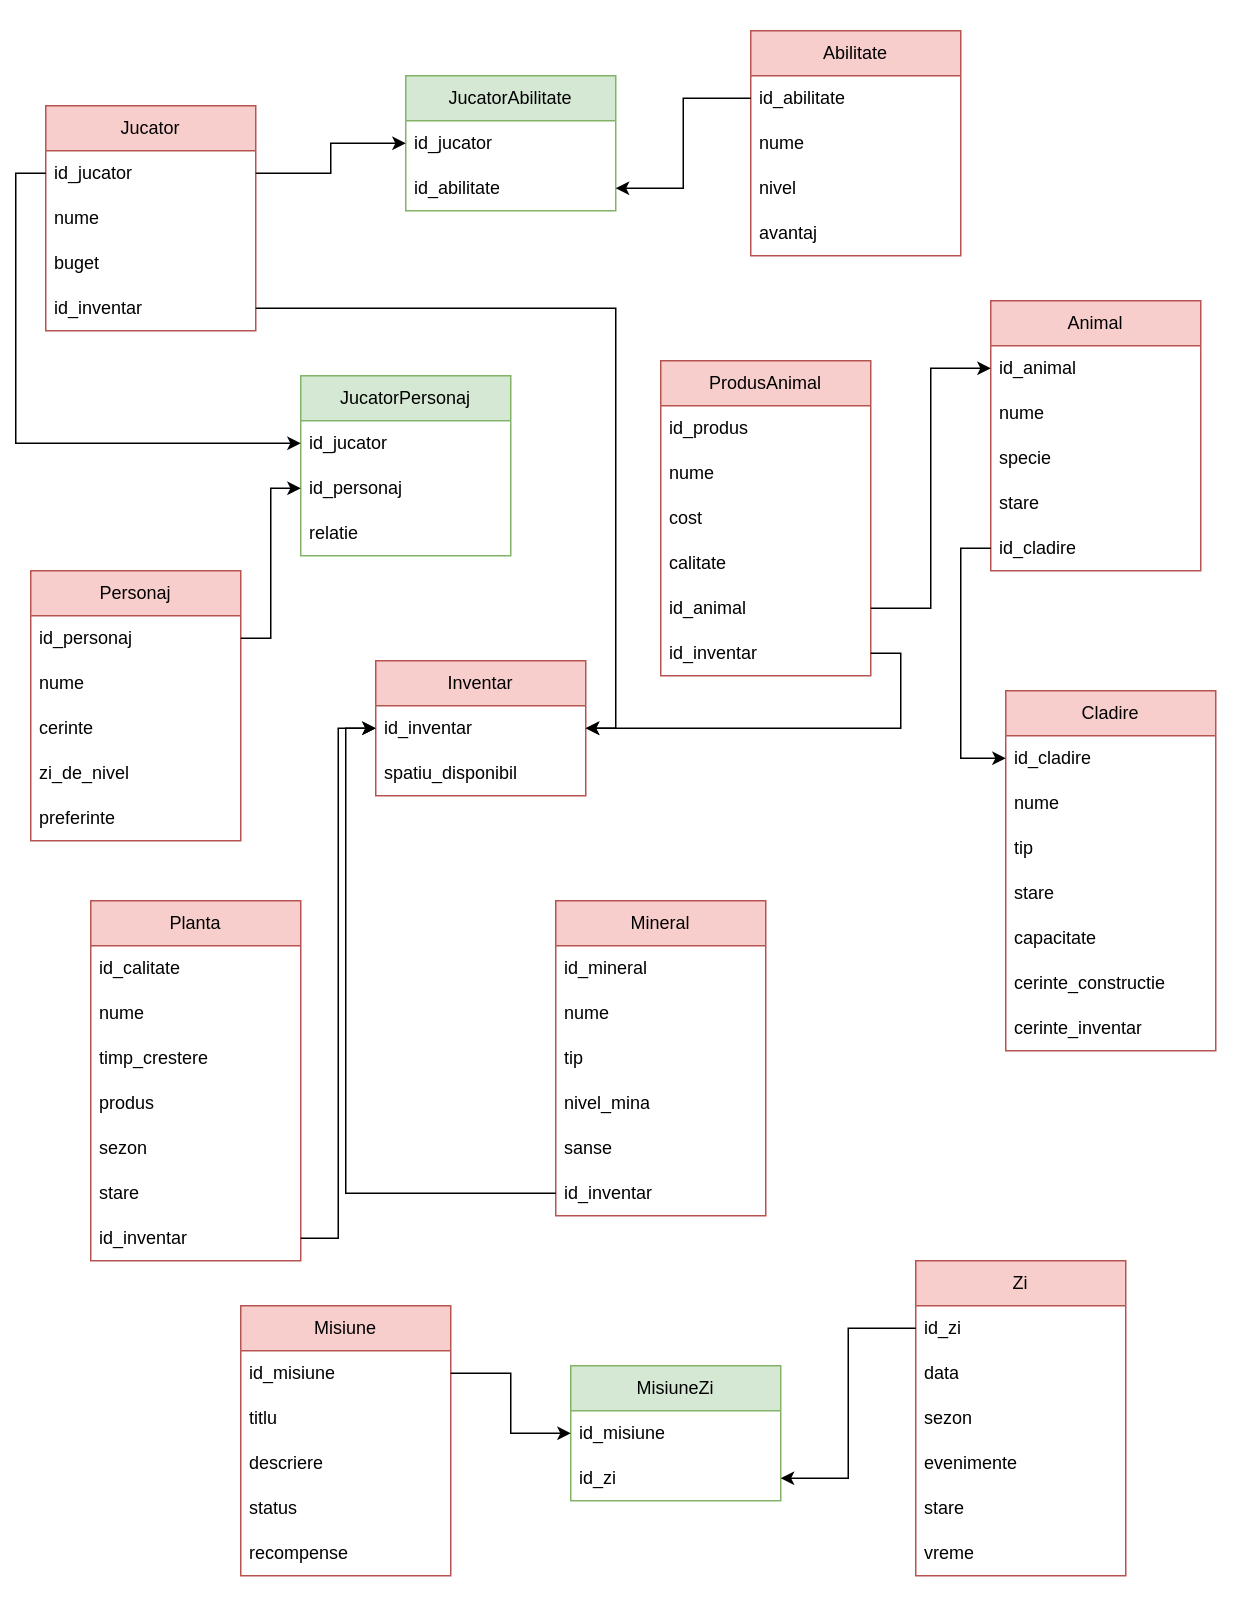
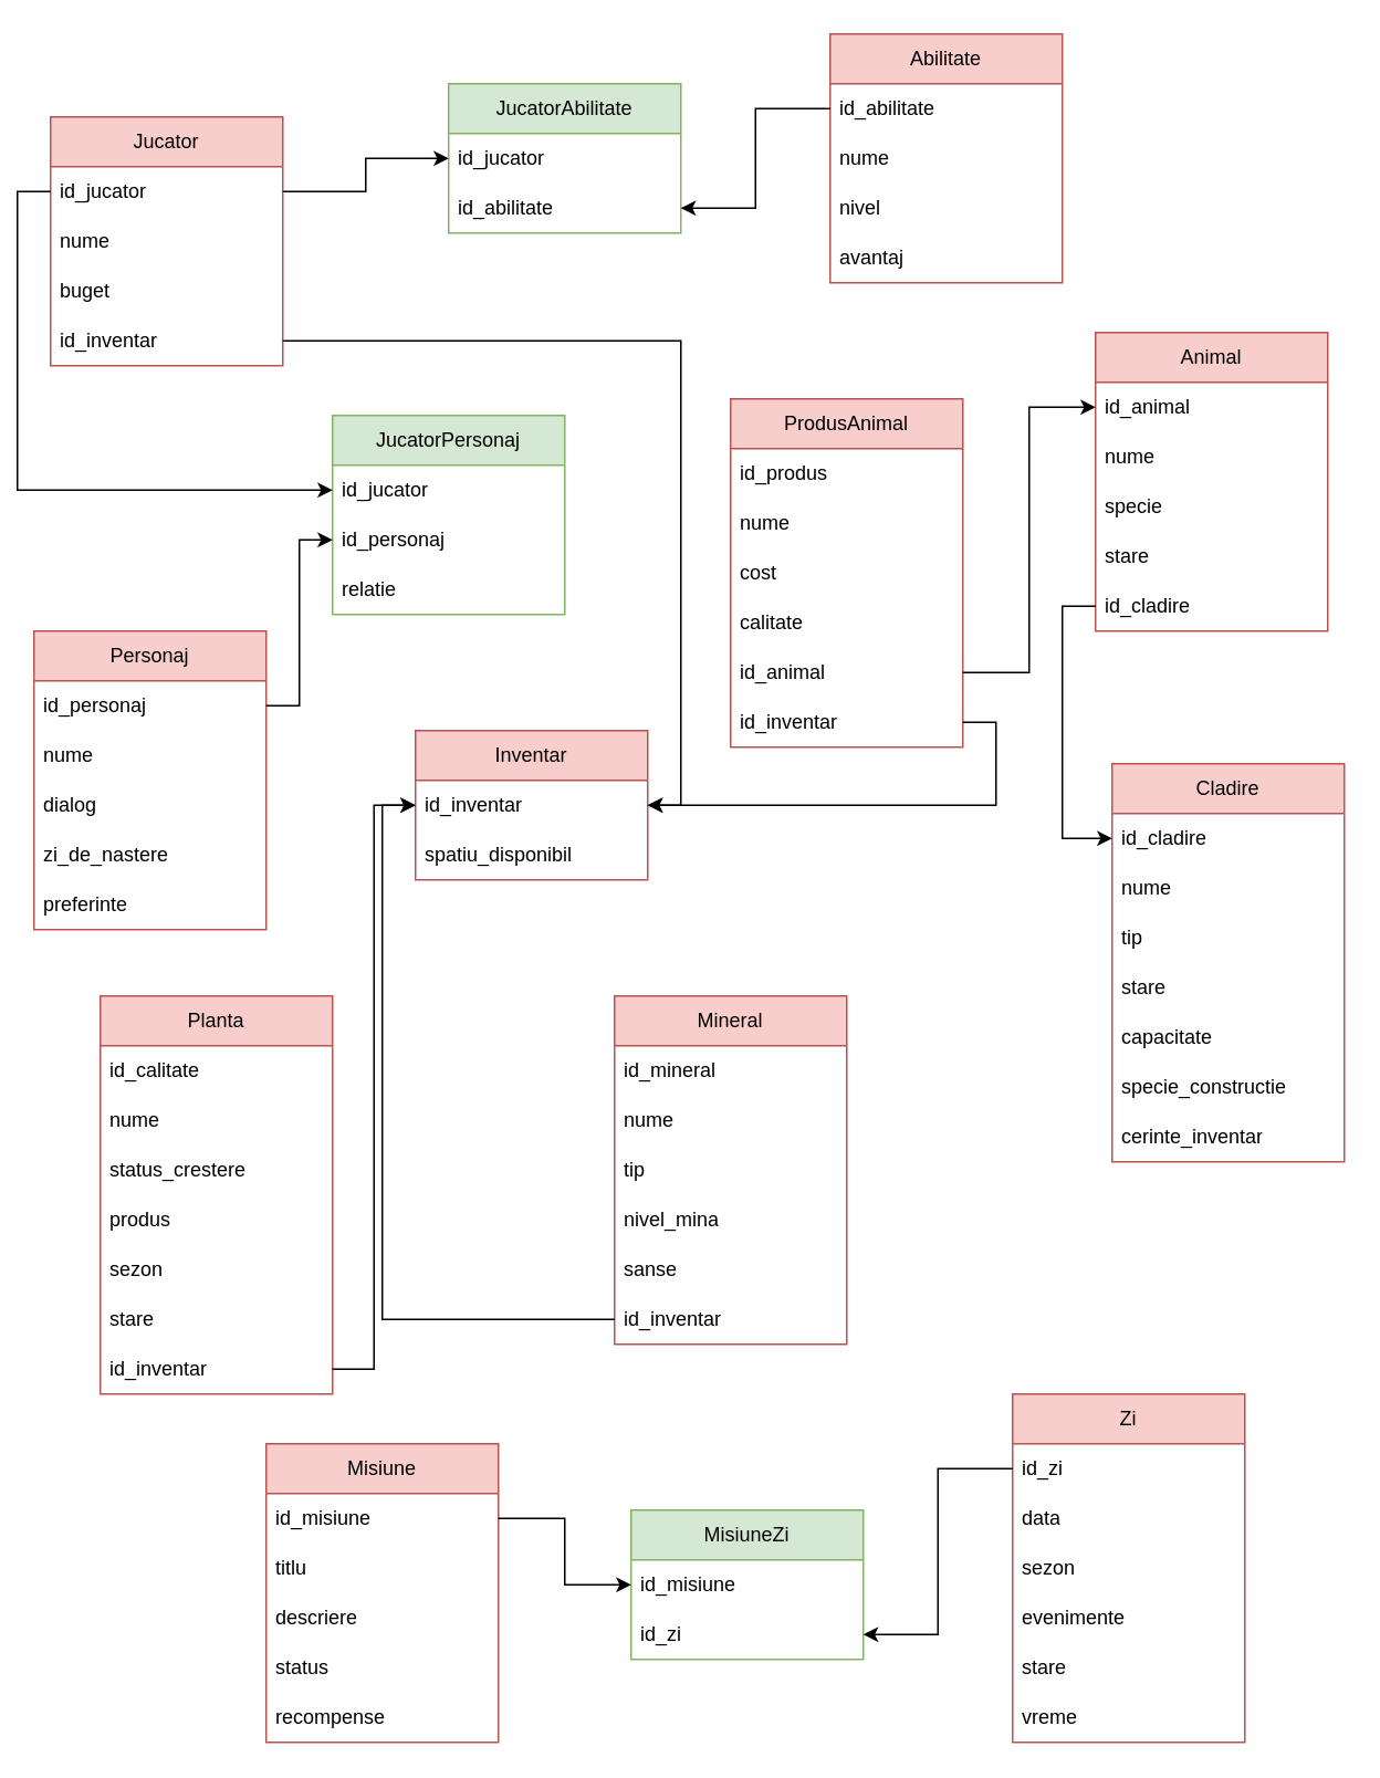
- <mxCell id="22" value="cerinte" style="text;strokeColor=none;fillColor=none;align=left;verticalAlign=middle;spacingLeft=4;spacingRight=4;overflow=hidden;points=[[0,0.5],[1,0.5]];portConstraint=eastwest;rotatable=0;whiteSpace=wrap;html=1;" vertex="1" parent="19"><mxGeometry y="90" width="140" height="30" as="geometry" /></mxCell>
+ <mxCell id="22" value="dialog" style="text;strokeColor=none;fillColor=none;align=left;verticalAlign=middle;spacingLeft=4;spacingRight=4;overflow=hidden;points=[[0,0.5],[1,0.5]];portConstraint=eastwest;rotatable=0;whiteSpace=wrap;html=1;" vertex="1" parent="19"><mxGeometry y="90" width="140" height="30" as="geometry" /></mxCell>
- <mxCell id="23" value="zi_de_nivel" style="text;strokeColor=none;fillColor=none;align=left;verticalAlign=middle;spacingLeft=4;spacingRight=4;overflow=hidden;points=[[0,0.5],[1,0.5]];portConstraint=eastwest;rotatable=0;whiteSpace=wrap;html=1;" vertex="1" parent="19"><mxGeometry y="120" width="140" height="30" as="geometry" /></mxCell>
+ <mxCell id="23" value="zi_de_nastere" style="text;strokeColor=none;fillColor=none;align=left;verticalAlign=middle;spacingLeft=4;spacingRight=4;overflow=hidden;points=[[0,0.5],[1,0.5]];portConstraint=eastwest;rotatable=0;whiteSpace=wrap;html=1;" vertex="1" parent="19"><mxGeometry y="120" width="140" height="30" as="geometry" /></mxCell>
- <mxCell id="48" value="cerinte_constructie" style="text;strokeColor=none;fillColor=none;align=left;verticalAlign=middle;spacingLeft=4;spacingRight=4;overflow=hidden;points=[[0,0.5],[1,0.5]];portConstraint=eastwest;rotatable=0;whiteSpace=wrap;html=1;" vertex="1" parent="42"><mxGeometry y="180" width="140" height="30" as="geometry" /></mxCell>
+ <mxCell id="48" value="specie_constructie" style="text;strokeColor=none;fillColor=none;align=left;verticalAlign=middle;spacingLeft=4;spacingRight=4;overflow=hidden;points=[[0,0.5],[1,0.5]];portConstraint=eastwest;rotatable=0;whiteSpace=wrap;html=1;" vertex="1" parent="42"><mxGeometry y="180" width="140" height="30" as="geometry" /></mxCell>
- <mxCell id="53" value="timp_crestere" style="text;strokeColor=none;fillColor=none;align=left;verticalAlign=middle;spacingLeft=4;spacingRight=4;overflow=hidden;points=[[0,0.5],[1,0.5]];portConstraint=eastwest;rotatable=0;whiteSpace=wrap;html=1;" vertex="1" parent="50"><mxGeometry y="90" width="140" height="30" as="geometry" /></mxCell>
+ <mxCell id="53" value="status_crestere" style="text;strokeColor=none;fillColor=none;align=left;verticalAlign=middle;spacingLeft=4;spacingRight=4;overflow=hidden;points=[[0,0.5],[1,0.5]];portConstraint=eastwest;rotatable=0;whiteSpace=wrap;html=1;" vertex="1" parent="50"><mxGeometry y="90" width="140" height="30" as="geometry" /></mxCell>
